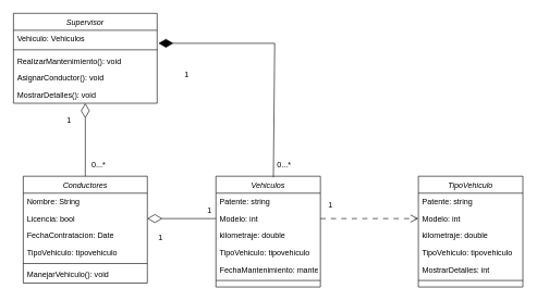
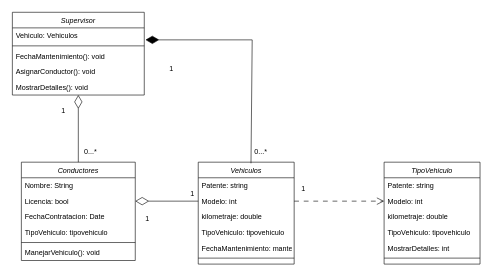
- <mxCell id="12" value="RealizarMantenimiento(): void" style="text;align=left;verticalAlign=top;spacingLeft=4;spacingRight=4;overflow=hidden;rotatable=0;points=[[0,0.5],[1,0.5]];portConstraint=eastwest;" vertex="1" parent="9"><mxGeometry y="60" width="220" height="26" as="geometry" /></mxCell>
+ <mxCell id="12" value="FechaMantenimiento(): void" style="text;align=left;verticalAlign=top;spacingLeft=4;spacingRight=4;overflow=hidden;rotatable=0;points=[[0,0.5],[1,0.5]];portConstraint=eastwest;" vertex="1" parent="9"><mxGeometry y="60" width="220" height="26" as="geometry" /></mxCell>
